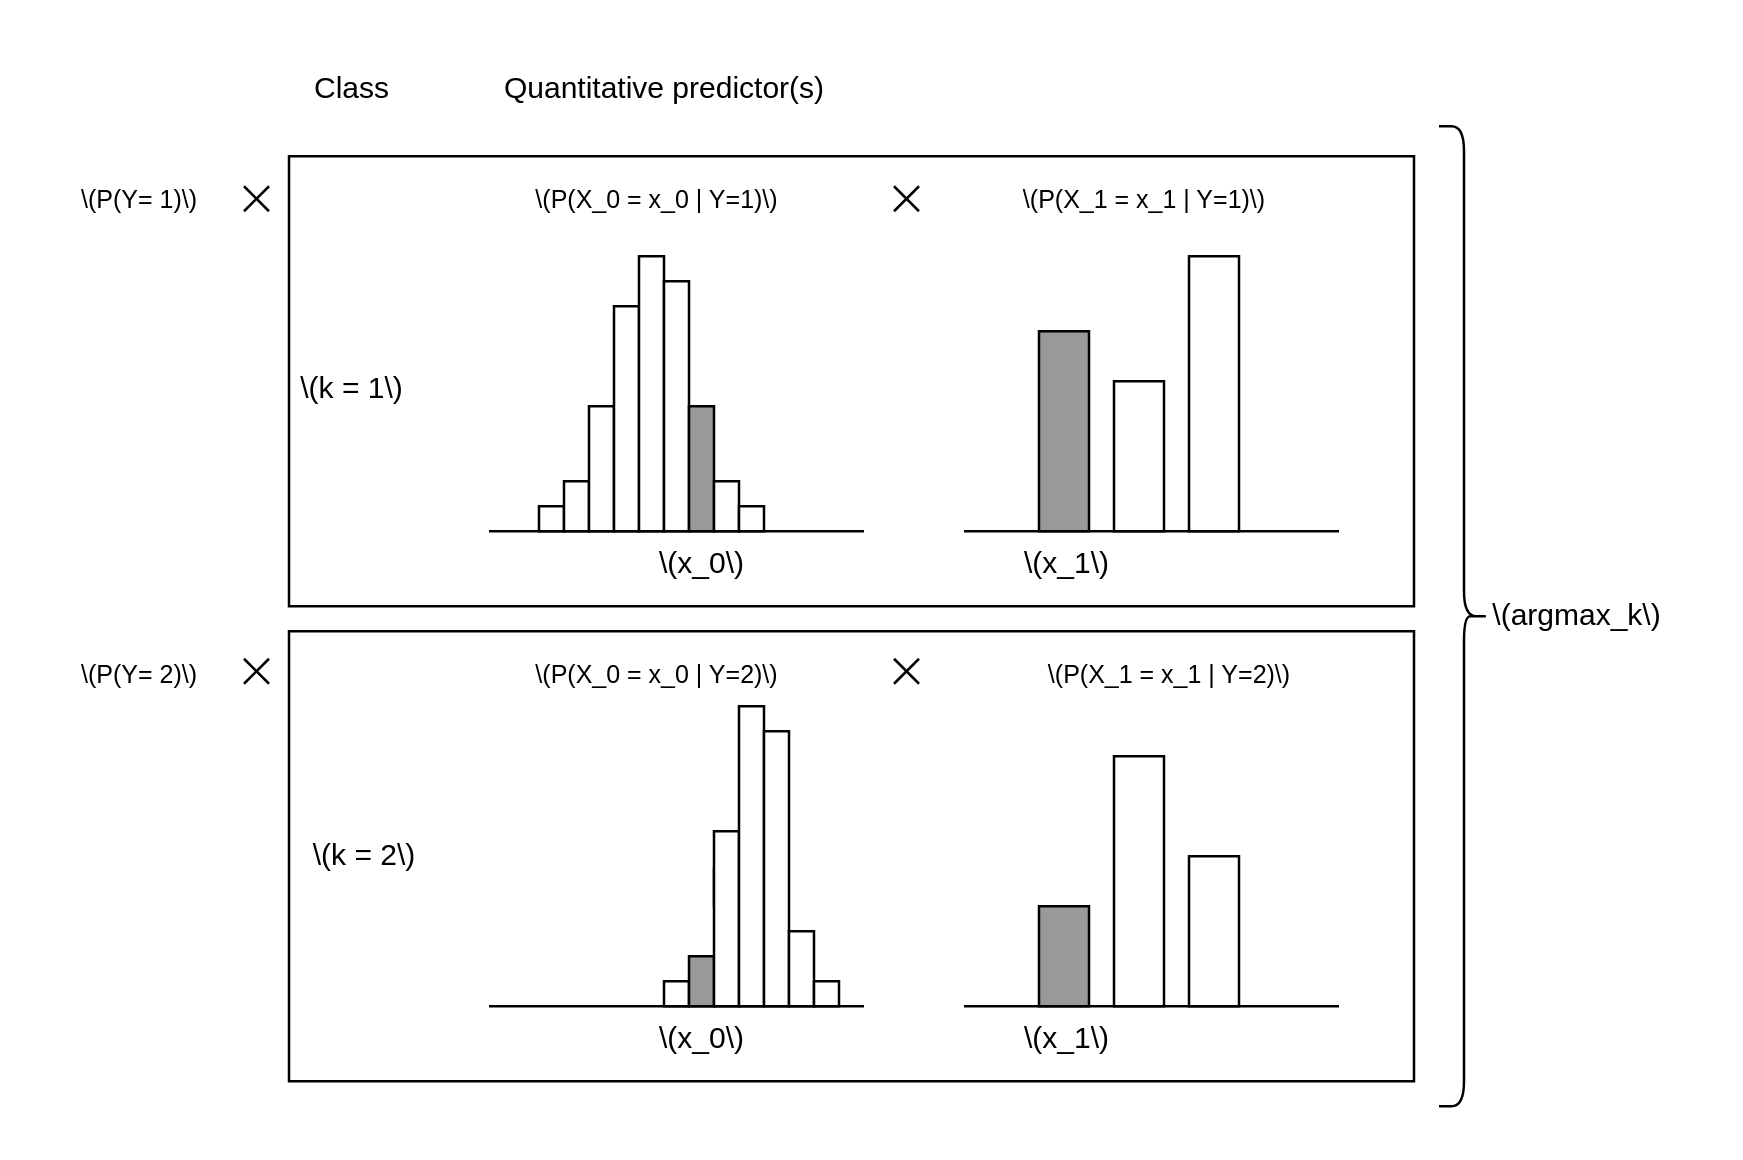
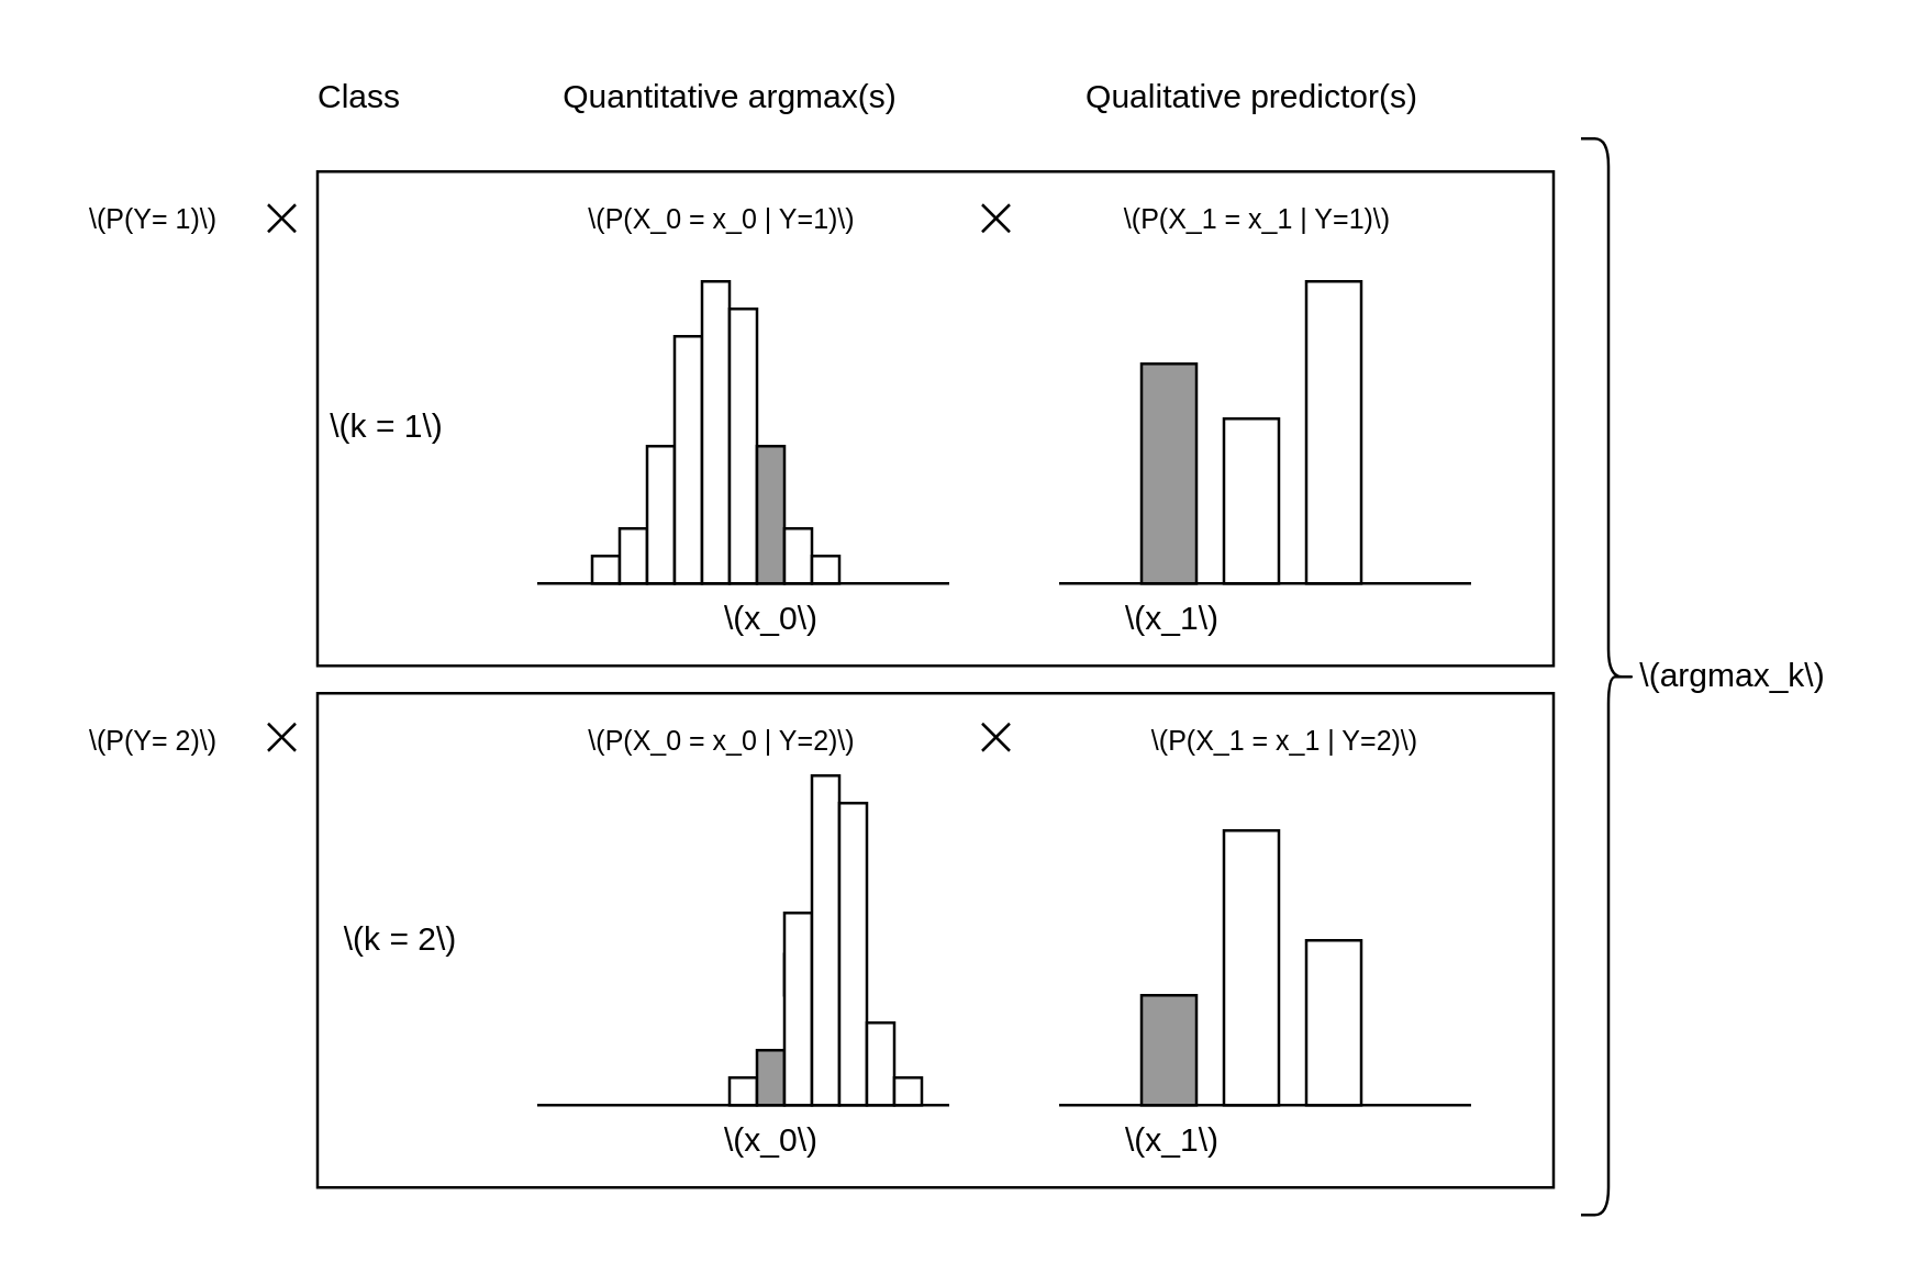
- <mxCell id="26" value="Class" style="text;html=1;align=center;verticalAlign=middle;resizable=0;points=[];autosize=1;strokeColor=none;fillColor=none;" vertex="1" parent="1"><mxGeometry x="115" y="20" width="50" height="30" as="geometry" /></mxCell>
+ <mxCell id="26" value="Class" style="text;html=1;align=center;verticalAlign=middle;resizable=0;points=[];autosize=1;strokeColor=none;fillColor=none;" vertex="1" parent="1"><mxGeometry x="105" y="20" width="50" height="30" as="geometry" /></mxCell>
- <mxCell id="27" value="Quantitative predictor(s)" style="text;html=1;align=center;verticalAlign=middle;resizable=0;points=[];autosize=1;strokeColor=none;fillColor=none;" vertex="1" parent="1"><mxGeometry x="190" y="20" width="150" height="30" as="geometry" /></mxCell>
+ <mxCell id="27" value="Quantitative argmax(s)" style="text;html=1;align=center;verticalAlign=middle;resizable=0;points=[];autosize=1;strokeColor=none;fillColor=none;" vertex="1" parent="1"><mxGeometry x="190" y="20" width="150" height="30" as="geometry" /></mxCell>
+ <mxCell id="28" value="Qualitative predictor(s)" style="text;html=1;align=center;verticalAlign=middle;resizable=0;points=[];autosize=1;strokeColor=none;fillColor=none;" vertex="1" parent="1"><mxGeometry x="385" y="20" width="140" height="30" as="geometry" /></mxCell>
